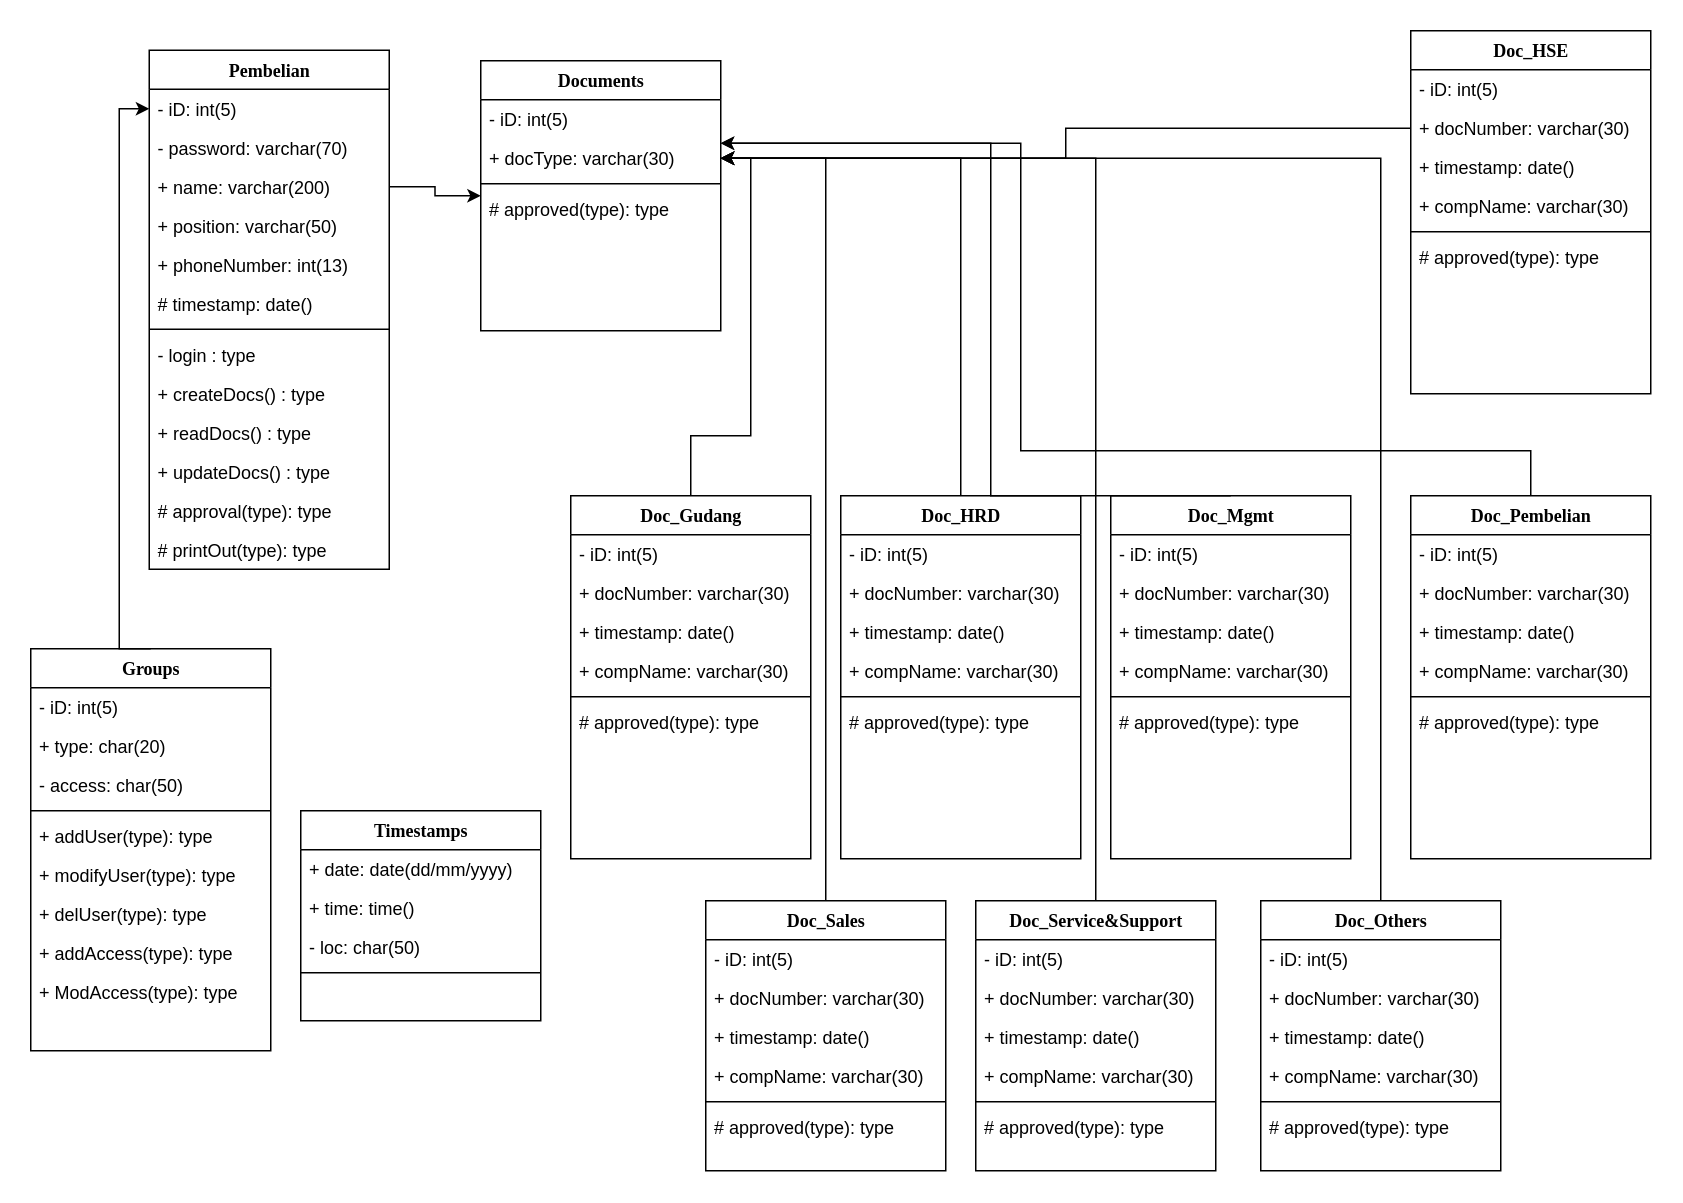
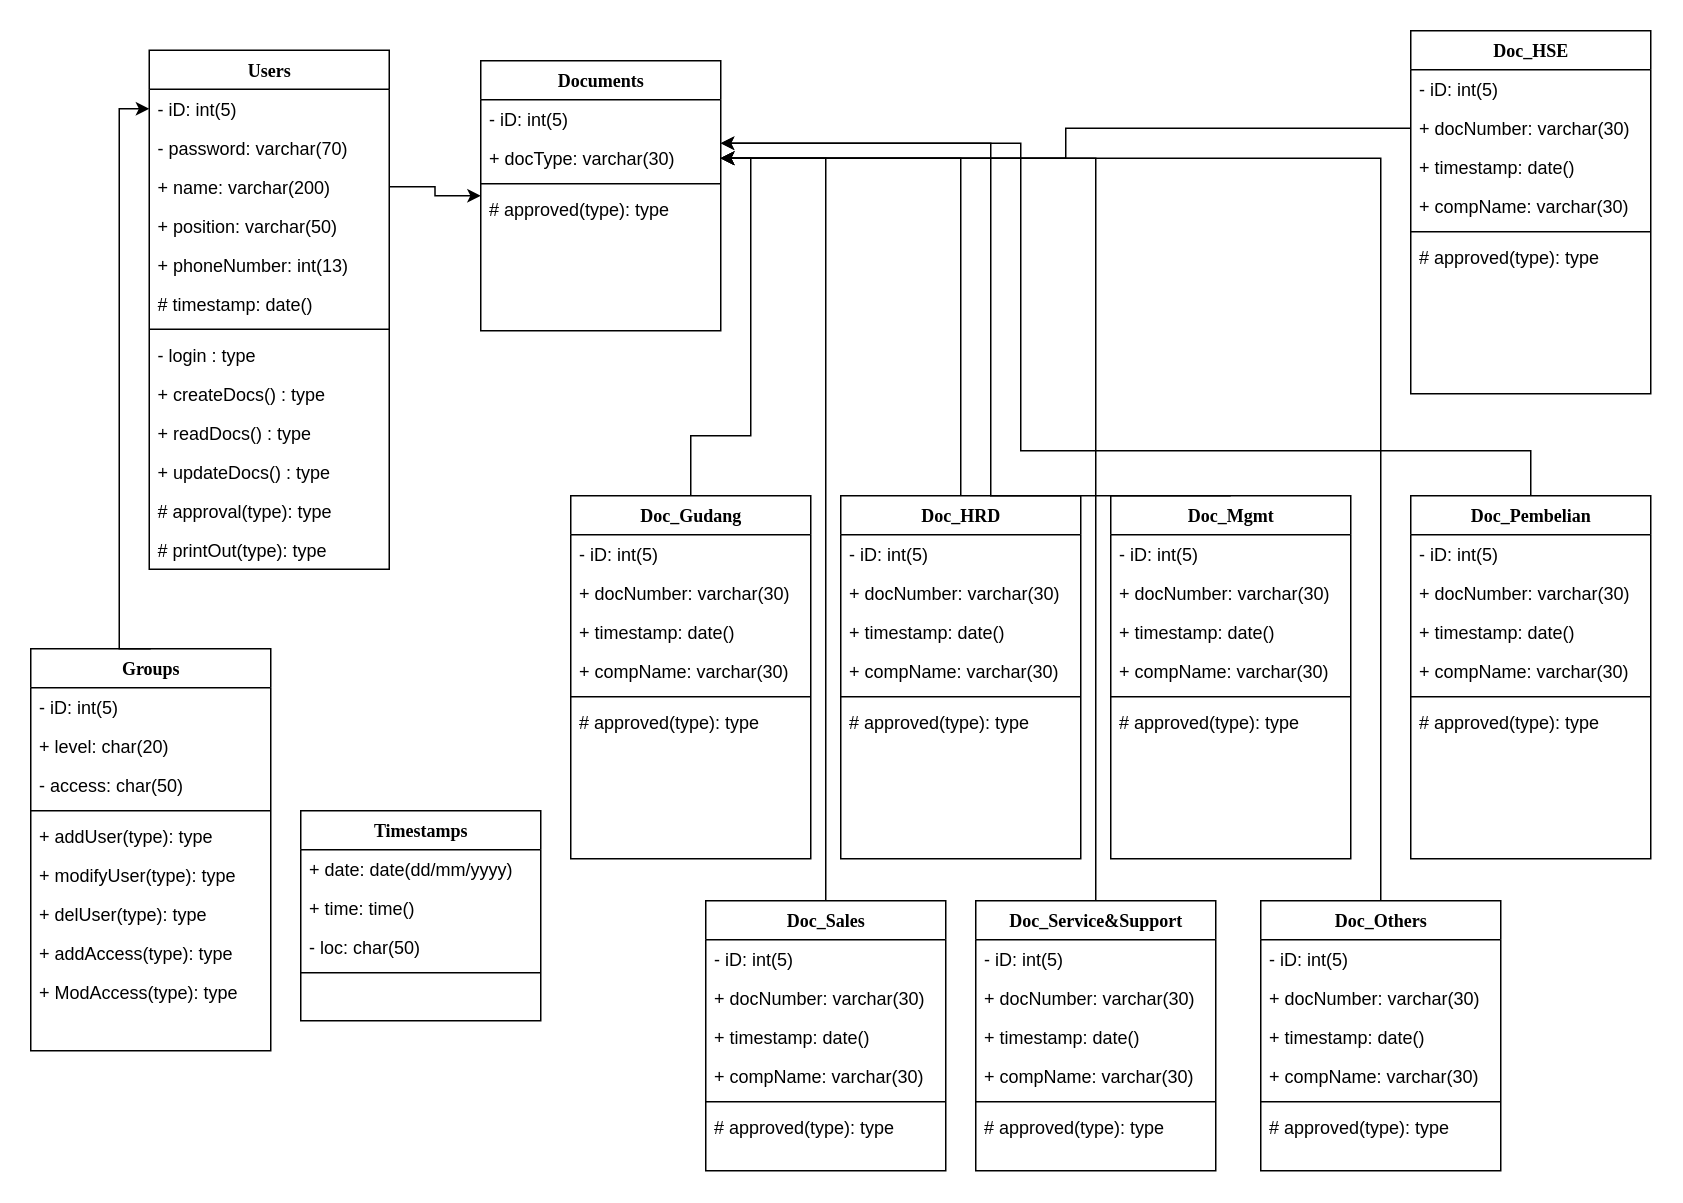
- <mxCell id="2" value="Pembelian" style="swimlane;html=1;fontStyle=1;align=center;verticalAlign=top;childLayout=stackLayout;horizontal=1;startSize=26;horizontalStack=0;resizeParent=1;resizeLast=0;collapsible=1;marginBottom=0;swimlaneFillColor=#ffffff;rounded=0;shadow=0;comic=0;labelBackgroundColor=none;strokeWidth=1;fillColor=none;fontFamily=Verdana;fontSize=12" parent="1" vertex="1"><mxGeometry x="99" y="33" width="160" height="346" as="geometry" /></mxCell>
+ <mxCell id="2" value="Users" style="swimlane;html=1;fontStyle=1;align=center;verticalAlign=top;childLayout=stackLayout;horizontal=1;startSize=26;horizontalStack=0;resizeParent=1;resizeLast=0;collapsible=1;marginBottom=0;swimlaneFillColor=#ffffff;rounded=0;shadow=0;comic=0;labelBackgroundColor=none;strokeWidth=1;fillColor=none;fontFamily=Verdana;fontSize=12" parent="1" vertex="1"><mxGeometry x="99" y="33" width="160" height="346" as="geometry" /></mxCell>
- <mxCell id="24" value="+ type: char(20)" style="text;html=1;strokeColor=none;fillColor=none;align=left;verticalAlign=top;spacingLeft=4;spacingRight=4;whiteSpace=wrap;overflow=hidden;rotatable=0;points=[[0,0.5],[1,0.5]];portConstraint=eastwest;" parent="22" vertex="1"><mxGeometry y="52" width="160" height="26" as="geometry" /></mxCell>
+ <mxCell id="24" value="+ level: char(20)" style="text;html=1;strokeColor=none;fillColor=none;align=left;verticalAlign=top;spacingLeft=4;spacingRight=4;whiteSpace=wrap;overflow=hidden;rotatable=0;points=[[0,0.5],[1,0.5]];portConstraint=eastwest;" parent="22" vertex="1"><mxGeometry y="52" width="160" height="26" as="geometry" /></mxCell>
